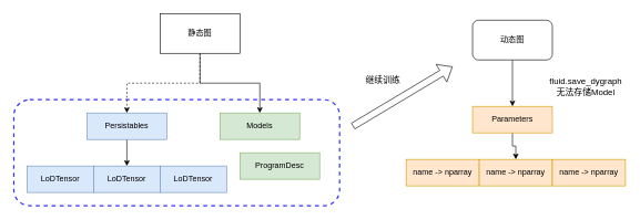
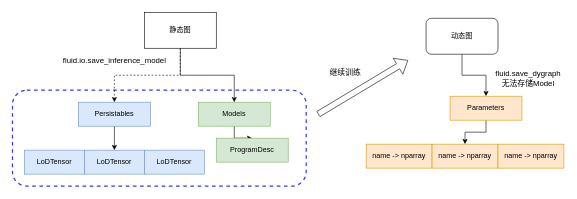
+ <mxCell id="14" value="fluid.io.save_inference_model" style="text;html=1;align=center;verticalAlign=middle;resizable=0;points=[];autosize=1;fontSize=13;" vertex="1" parent="1"><mxGeometry x="95" y="90" width="190" height="20" as="geometry" /></mxCell>
- <mxCell id="18" value="Parameters" style="rounded=0;whiteSpace=wrap;html=1;fillColor=#ffe6cc;strokeColor=#d79b00;" vertex="1" parent="1"><mxGeometry x="710" y="160" width="120" height="40" as="geometry" /></mxCell>
+ <mxCell id="18" value="Parameters" style="rounded=0;whiteSpace=wrap;html=1;fillColor=#ffe6cc;strokeColor=#d79b00;" vertex="1" parent="1"><mxGeometry x="750" y="160" width="120" height="40" as="geometry" /></mxCell>
+ <mxCell id="11" style="edgeStyle=orthogonalEdgeStyle;rounded=0;orthogonalLoop=1;jettySize=auto;html=1;exitX=0.5;exitY=1;exitDx=0;exitDy=0;fontSize=13;" edge="1" parent="1" source="12" target="13"><mxGeometry relative="1" as="geometry" /></mxCell>
